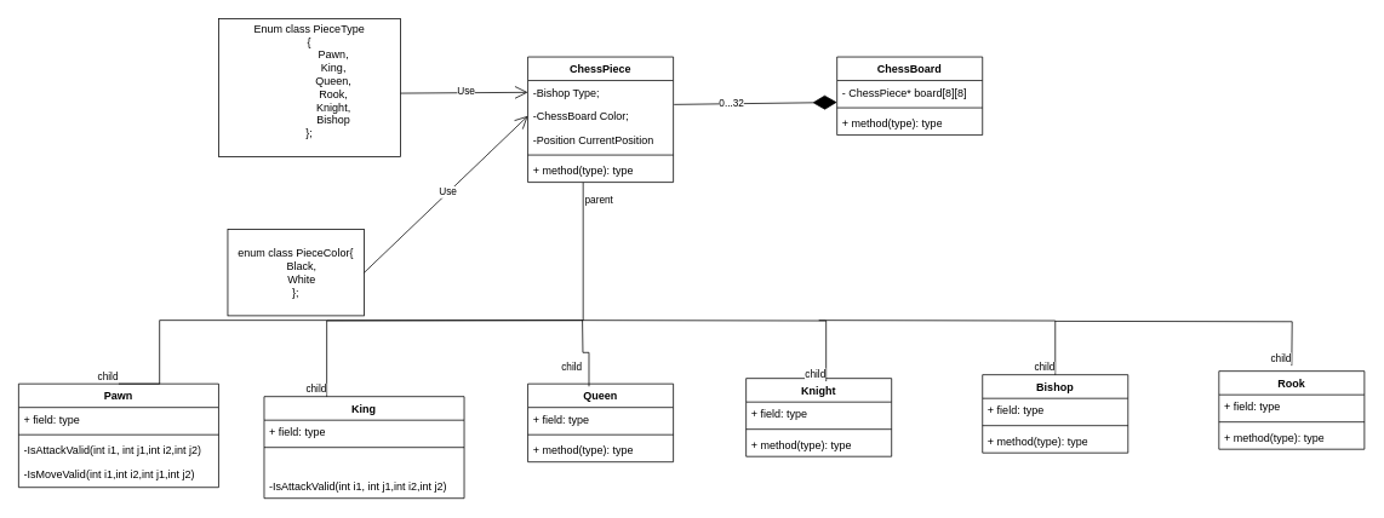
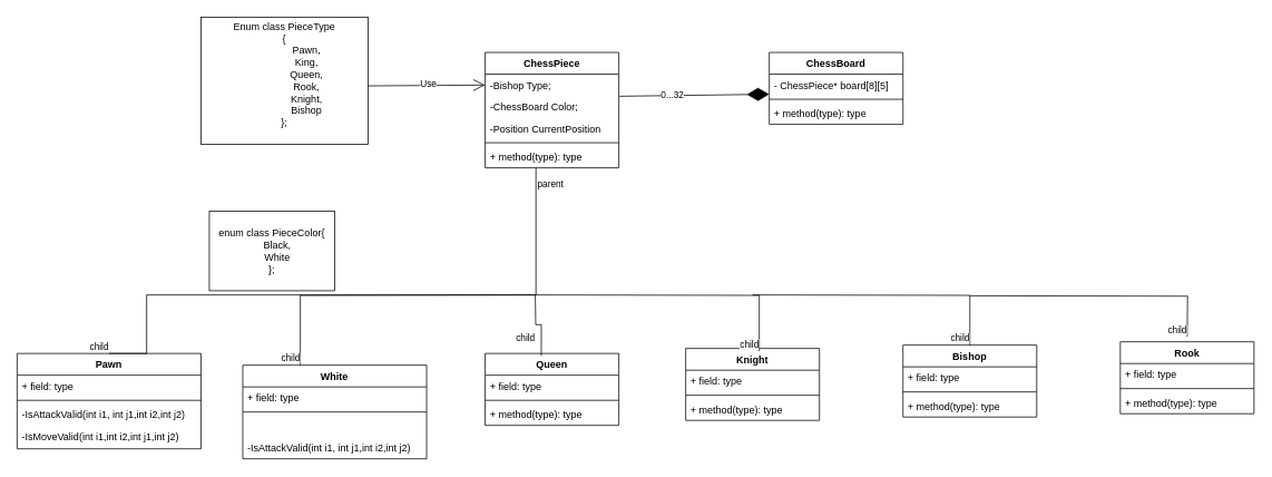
- <mxCell id="3" value="- ChessPiece* board[8][8]" style="text;strokeColor=none;fillColor=none;align=left;verticalAlign=top;spacingLeft=4;spacingRight=4;overflow=hidden;rotatable=0;points=[[0,0.5],[1,0.5]];portConstraint=eastwest;whiteSpace=wrap;html=1;" vertex="1" parent="2"><mxGeometry y="26" width="160" height="26" as="geometry" /></mxCell>
+ <mxCell id="3" value="- ChessPiece* board[8][5]" style="text;strokeColor=none;fillColor=none;align=left;verticalAlign=top;spacingLeft=4;spacingRight=4;overflow=hidden;rotatable=0;points=[[0,0.5],[1,0.5]];portConstraint=eastwest;whiteSpace=wrap;html=1;" vertex="1" parent="2"><mxGeometry y="26" width="160" height="26" as="geometry" /></mxCell>
- <mxCell id="16" value="" style="endArrow=open;endFill=1;endSize=12;html=1;rounded=0;exitX=1;exitY=0.5;exitDx=0;exitDy=0;entryX=0;entryY=0.5;entryDx=0;entryDy=0;" edge="1" parent="1" source="15" target="8"><mxGeometry width="160" relative="1" as="geometry"><mxPoint x="410" y="282" as="sourcePoint" /><mxPoint x="570" y="282" as="targetPoint" /></mxGeometry></mxCell>
- <mxCell id="17" value="Use" style="edgeLabel;html=1;align=center;verticalAlign=middle;resizable=0;points=[];" vertex="1" connectable="0" parent="16"><mxGeometry x="0.017" y="1" relative="1" as="geometry"><mxPoint as="offset" /></mxGeometry></mxCell>
- <mxCell id="23" value="King" style="swimlane;fontStyle=1;align=center;verticalAlign=top;childLayout=stackLayout;horizontal=1;startSize=26;horizontalStack=0;resizeParent=1;resizeParentMax=0;resizeLast=0;collapsible=1;marginBottom=0;whiteSpace=wrap;html=1;" vertex="1" parent="1"><mxGeometry x="290" y="436" width="220" height="112" as="geometry" /></mxCell>
+ <mxCell id="23" value="White" style="swimlane;fontStyle=1;align=center;verticalAlign=top;childLayout=stackLayout;horizontal=1;startSize=26;horizontalStack=0;resizeParent=1;resizeParentMax=0;resizeLast=0;collapsible=1;marginBottom=0;whiteSpace=wrap;html=1;" vertex="1" parent="1"><mxGeometry x="290" y="436" width="220" height="112" as="geometry" /></mxCell>
